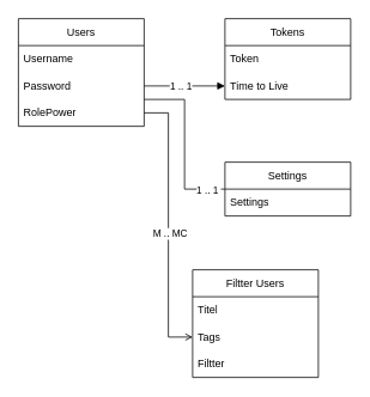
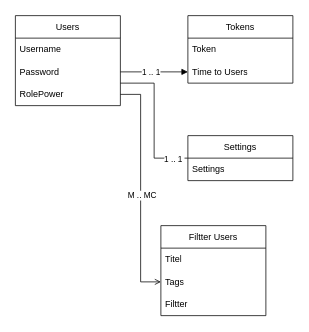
- <mxCell id="10" value="Time to Live" style="text;strokeColor=none;fillColor=none;align=left;verticalAlign=middle;spacingLeft=4;spacingRight=4;overflow=hidden;points=[[0,0.5],[1,0.5]];portConstraint=eastwest;rotatable=0;whiteSpace=wrap;html=1;" vertex="1" parent="8"><mxGeometry y="60" width="140" height="30" as="geometry" /></mxCell>
+ <mxCell id="10" value="Time to Users" style="text;strokeColor=none;fillColor=none;align=left;verticalAlign=middle;spacingLeft=4;spacingRight=4;overflow=hidden;points=[[0,0.5],[1,0.5]];portConstraint=eastwest;rotatable=0;whiteSpace=wrap;html=1;" vertex="1" parent="8"><mxGeometry y="60" width="140" height="30" as="geometry" /></mxCell>
